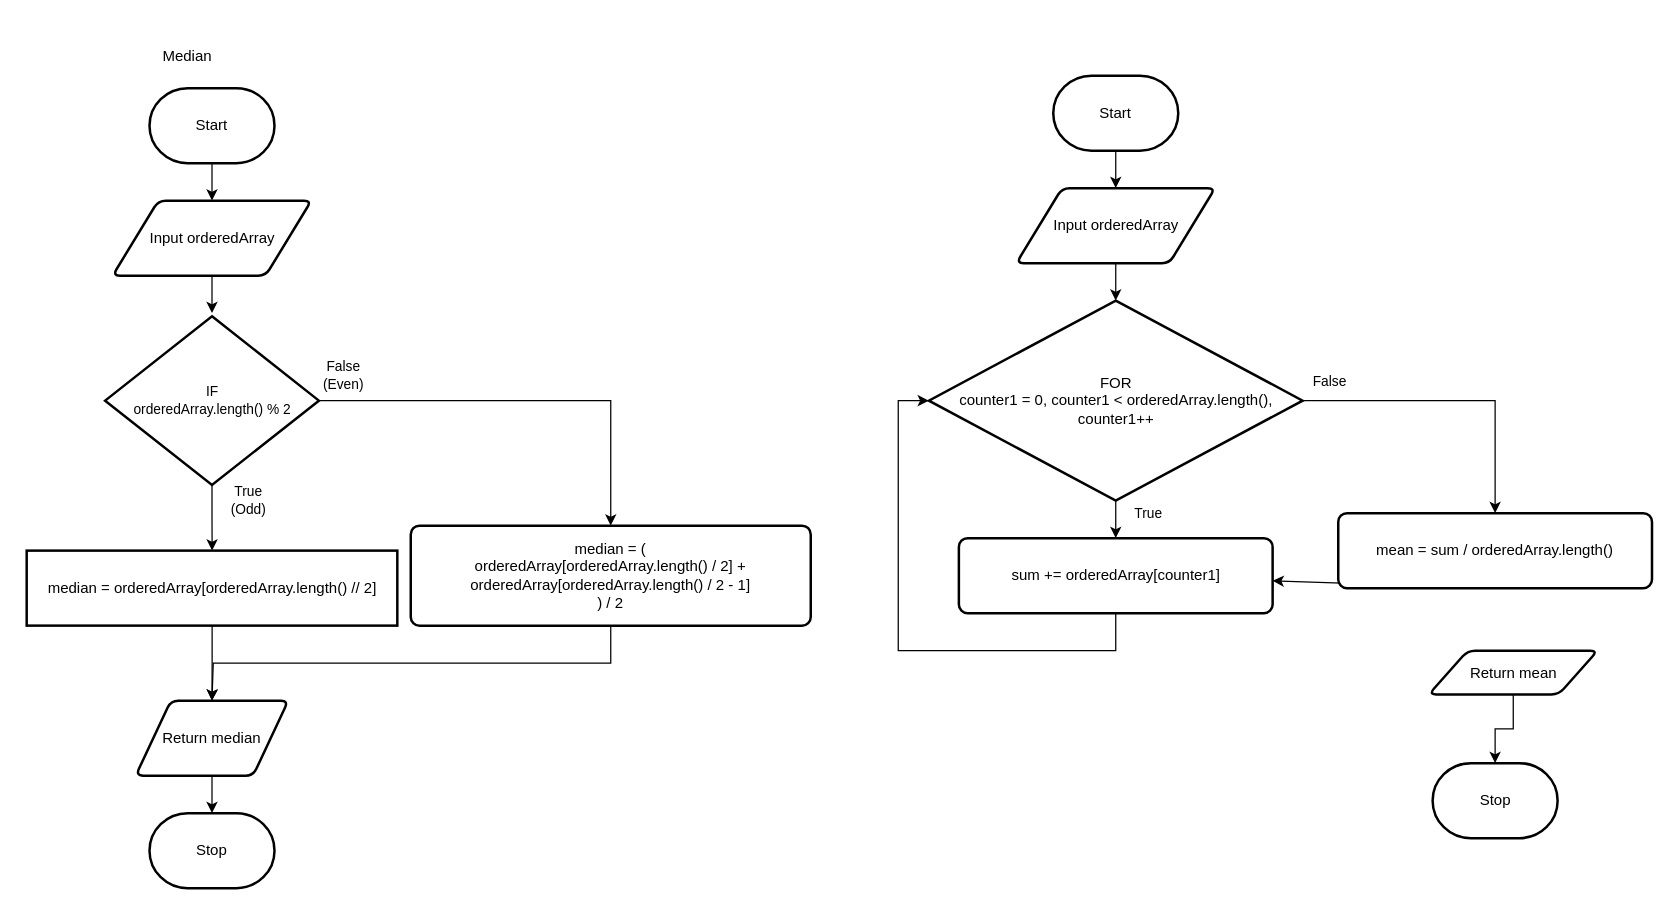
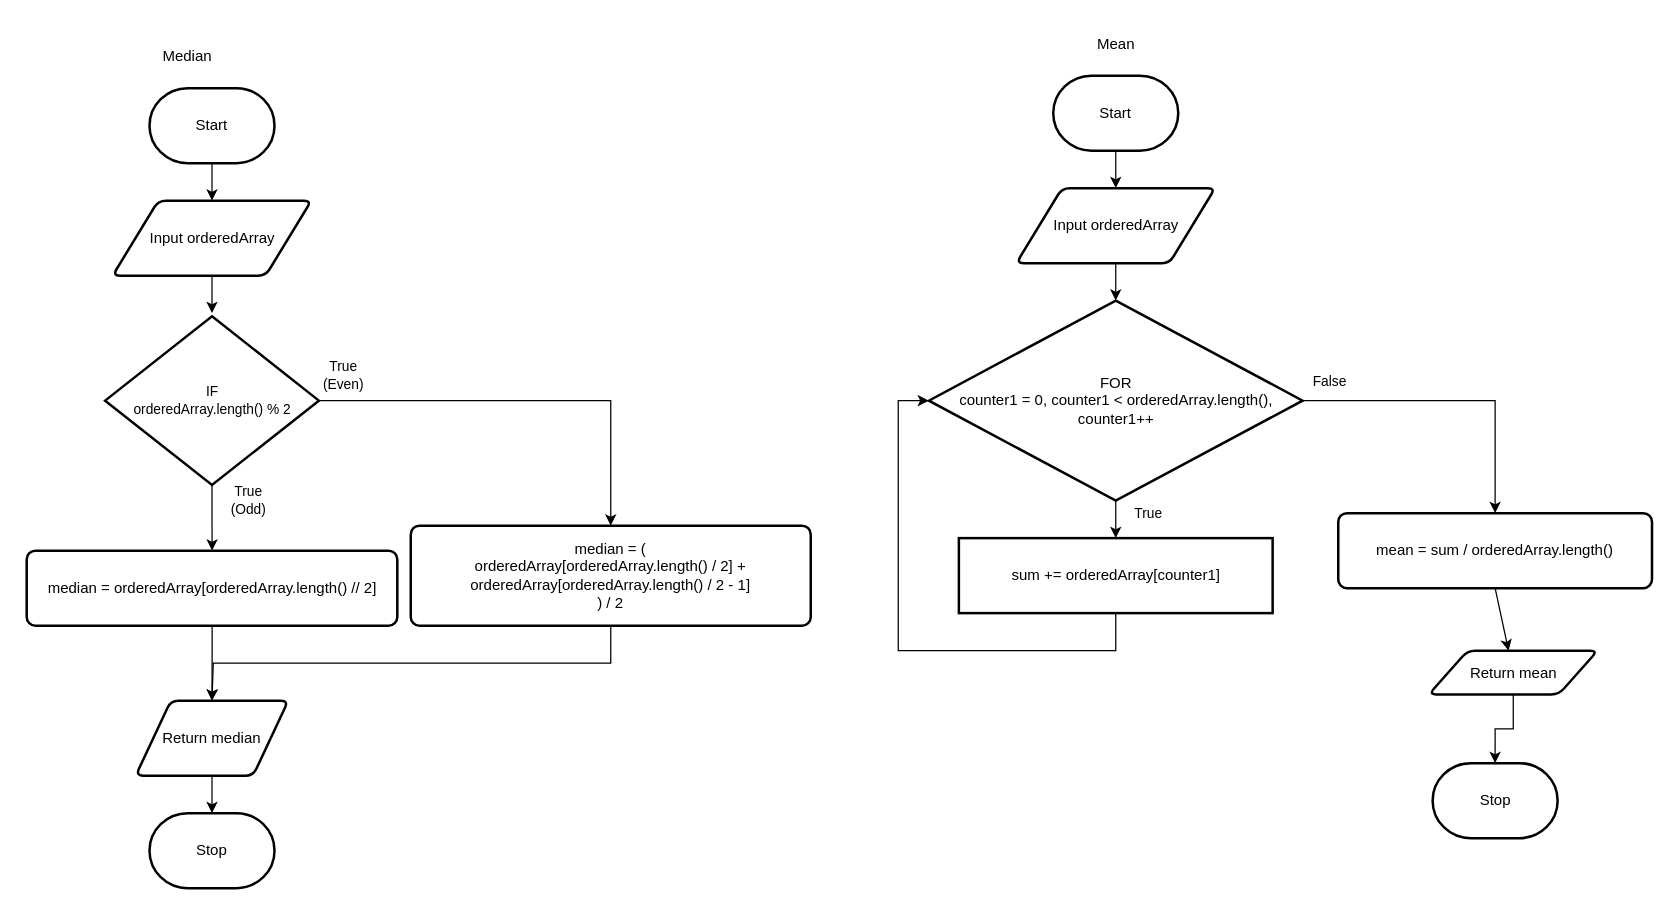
+ <mxCell id="11" value="Mean" style="text;html=1;align=center;verticalAlign=middle;resizable=0;points=[];autosize=1;strokeColor=none;fillColor=none;" vertex="1" parent="1"><mxGeometry x="867" y="20" width="50" height="30" as="geometry" /></mxCell>
- <mxCell id="35" value="False&lt;br&gt;(Even)" style="text;html=1;align=center;verticalAlign=middle;resizable=0;points=[];autosize=1;strokeColor=none;fillColor=none;fontSize=11;fontFamily=Helvetica;fontColor=default;" vertex="1" parent="1"><mxGeometry x="243.5" y="280" width="60" height="40" as="geometry" /></mxCell>
+ <mxCell id="35" value="True&lt;br&gt;(Even)" style="text;html=1;align=center;verticalAlign=middle;resizable=0;points=[];autosize=1;strokeColor=none;fillColor=none;fontSize=11;fontFamily=Helvetica;fontColor=default;" vertex="1" parent="1"><mxGeometry x="243.5" y="280" width="60" height="40" as="geometry" /></mxCell>
- <mxCell id="16" value="sum += orderedArray[counter1]" style="rounded=1;whiteSpace=wrap;html=1;absoluteArcSize=1;arcSize=14;strokeWidth=2;" vertex="1" parent="1"><mxGeometry x="766.5" y="430" width="251" height="60" as="geometry" /></mxCell>
+ <mxCell id="16" value="sum += orderedArray[counter1]" style="whiteSpace=wrap;html=1;absoluteArcSize=1;arcSize=14;strokeWidth=2;rounded=0;" vertex="1" parent="1"><mxGeometry x="766.5" y="430" width="251" height="60" as="geometry" /></mxCell>
- <mxCell id="9" value="" style="edgeStyle=none;html=1;exitX=0.5;exitY=1;exitDx=0;exitDy=0;" parent="1" source="19" target="16" edge="1"><mxGeometry relative="1" as="geometry"><mxPoint x="1268" y="430" as="sourcePoint" /></mxGeometry></mxCell>
+ <mxCell id="9" value="" style="edgeStyle=none;html=1;exitX=0.5;exitY=1;exitDx=0;exitDy=0;" parent="1" source="19" target="10" edge="1"><mxGeometry relative="1" as="geometry"><mxPoint x="1268" y="430" as="sourcePoint" /></mxGeometry></mxCell>
- <mxCell id="28" value="median = orderedArray[orderedArray.length() // 2]" style="whiteSpace=wrap;html=1;absoluteArcSize=1;arcSize=14;strokeWidth=2;rounded=0;" vertex="1" parent="1"><mxGeometry x="20.75" y="440" width="296.5" height="60" as="geometry" /></mxCell>
+ <mxCell id="28" value="median = orderedArray[orderedArray.length() // 2]" style="rounded=1;whiteSpace=wrap;html=1;absoluteArcSize=1;arcSize=14;strokeWidth=2;" vertex="1" parent="1"><mxGeometry x="20.75" y="440" width="296.5" height="60" as="geometry" /></mxCell>
